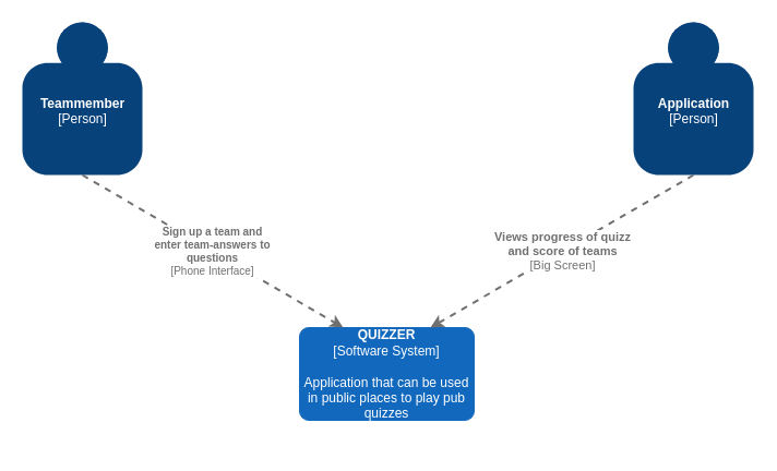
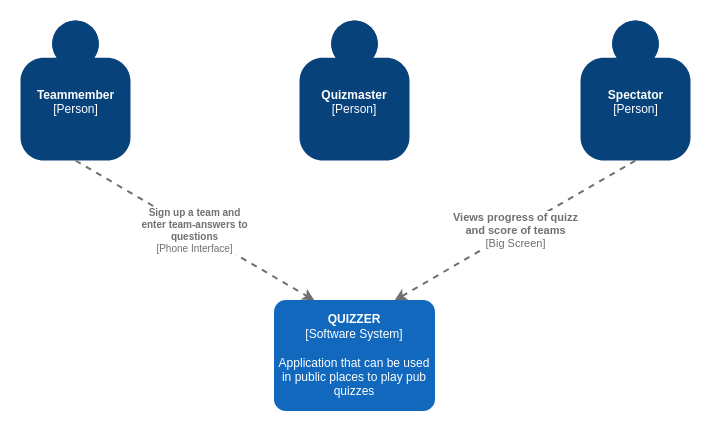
+ <mxCell id="2" value="&lt;b&gt;Quizmaster&lt;/b&gt;&lt;div&gt;[Person]&lt;/div&gt;&lt;br&gt;&lt;div&gt;&lt;/div&gt;" style="html=1;dashed=0;whitespace=wrap;fillColor=#08427b;strokeColor=none;fontColor=#ffffff;shape=mxgraph.c4.person;align=center;metaEdit=1;points=[[0.5,0,0],[1,0.5,0],[1,0.75,0],[0.75,1,0],[0.5,1,0],[0.25,1,0],[0,0.75,0],[0,0.5,0]];metaData={&quot;c4Type&quot;:{&quot;editable&quot;:false}};verticalAlign=middle;whiteSpace=wrap;labelBorderColor=none;" vertex="1" parent="1"><mxGeometry x="299" y="20" width="110.0" height="140" as="geometry" /></mxCell>
- <mxCell id="4" value="&lt;b&gt;Application&lt;/b&gt;&lt;div&gt;[Person]&lt;/div&gt;&lt;br&gt;&lt;div&gt;&lt;/div&gt;" style="html=1;dashed=0;whitespace=wrap;fillColor=#08427b;strokeColor=none;fontColor=#ffffff;shape=mxgraph.c4.person;align=center;metaEdit=1;points=[[0.5,0,0],[1,0.5,0],[1,0.75,0],[0.75,1,0],[0.5,1,0],[0.25,1,0],[0,0.75,0],[0,0.5,0]];metaData={&quot;c4Type&quot;:{&quot;editable&quot;:false}};" vertex="1" parent="1"><mxGeometry x="580" y="20" width="110.0" height="140" as="geometry" /></mxCell>
+ <mxCell id="4" value="&lt;b&gt;Spectator&lt;/b&gt;&lt;div&gt;[Person]&lt;/div&gt;&lt;br&gt;&lt;div&gt;&lt;/div&gt;" style="html=1;dashed=0;whitespace=wrap;fillColor=#08427b;strokeColor=none;fontColor=#ffffff;shape=mxgraph.c4.person;align=center;metaEdit=1;points=[[0.5,0,0],[1,0.5,0],[1,0.75,0],[0.75,1,0],[0.5,1,0],[0.25,1,0],[0,0.75,0],[0,0.5,0]];metaData={&quot;c4Type&quot;:{&quot;editable&quot;:false}};" vertex="1" parent="1"><mxGeometry x="580" y="20" width="110.0" height="140" as="geometry" /></mxCell>
- <mxCell id="5" value="&lt;b&gt;QUIZZER&lt;/b&gt;&lt;div&gt;[Software System]&lt;/div&gt;&lt;br&gt;&lt;div&gt;Application that can be used in public places to play pub quizzes&lt;/div&gt;" style="rounded=1;whiteSpace=wrap;html=1;labelBackgroundColor=none;fillColor=#1168BD;fontColor=#ffffff;align=center;arcSize=10;strokeColor=#1168BD;metaEdit=1;metaData={&quot;c4Type&quot;:{&quot;editable&quot;:false}};points=[[0.25,0,0],[0.5,0,0],[0.75,0,0],[1,0.25,0],[1,0.5,0],[1,0.75,0],[0.75,1,0],[0.5,1,0],[0.25,1,0],[0,0.75,0],[0,0.5,0],[0,0.25,0]];" vertex="1" parent="1"><mxGeometry x="274" y="300" width="160" height="85" as="geometry" /></mxCell>
+ <mxCell id="5" value="&lt;b&gt;QUIZZER&lt;/b&gt;&lt;div&gt;[Software System]&lt;/div&gt;&lt;br&gt;&lt;div&gt;Application that can be used in public places to play pub quizzes&lt;/div&gt;" style="rounded=1;whiteSpace=wrap;html=1;labelBackgroundColor=none;fillColor=#1168BD;fontColor=#ffffff;align=center;arcSize=10;strokeColor=#1168BD;metaEdit=1;metaData={&quot;c4Type&quot;:{&quot;editable&quot;:false}};points=[[0.25,0,0],[0.5,0,0],[0.75,0,0],[1,0.25,0],[1,0.5,0],[1,0.75,0],[0.75,1,0],[0.5,1,0],[0.25,1,0],[0,0.75,0],[0,0.5,0],[0,0.25,0]];" vertex="1" parent="1"><mxGeometry x="274" y="300" width="160" height="110.0" as="geometry" /></mxCell>
